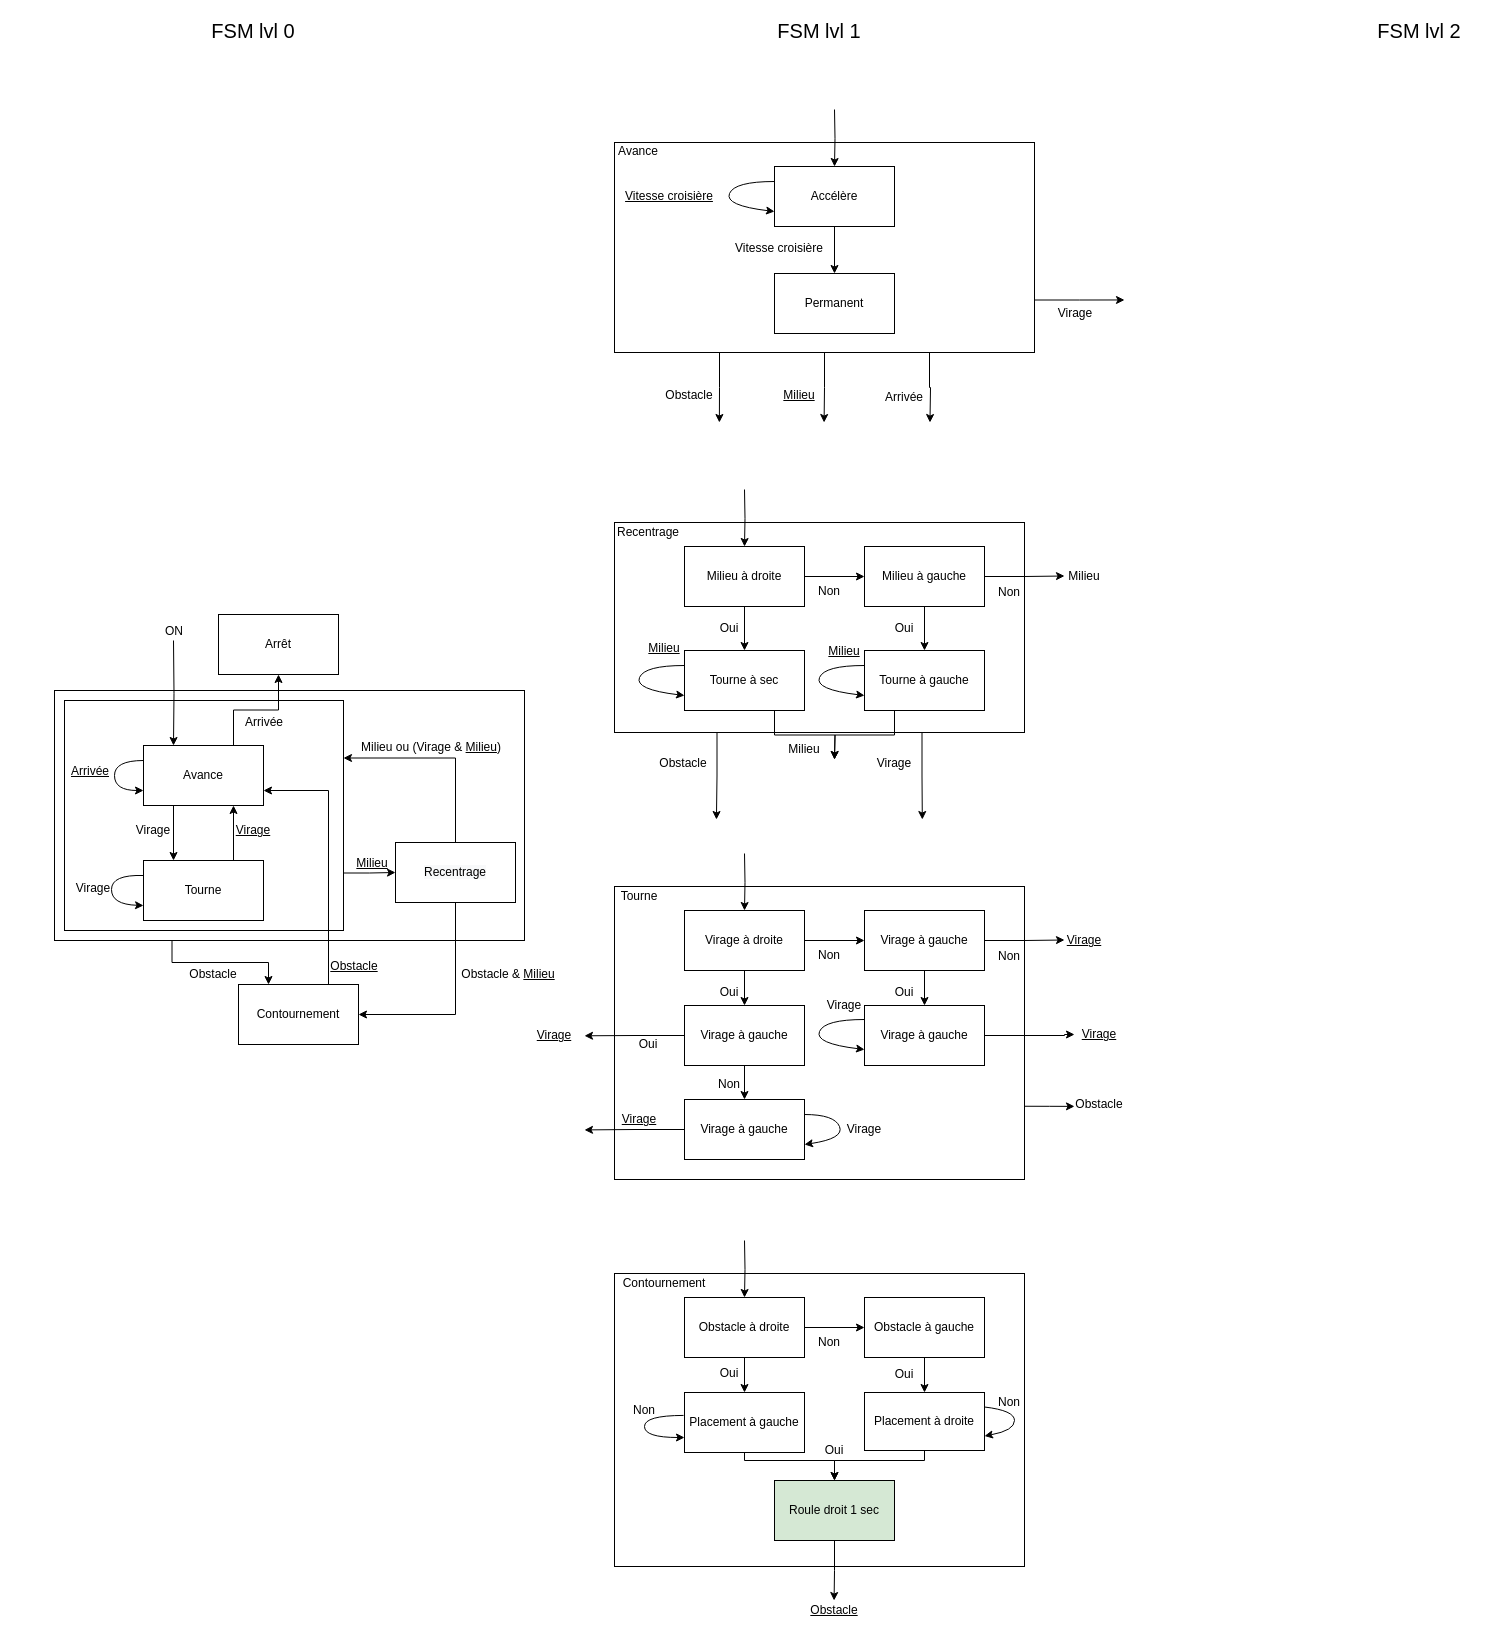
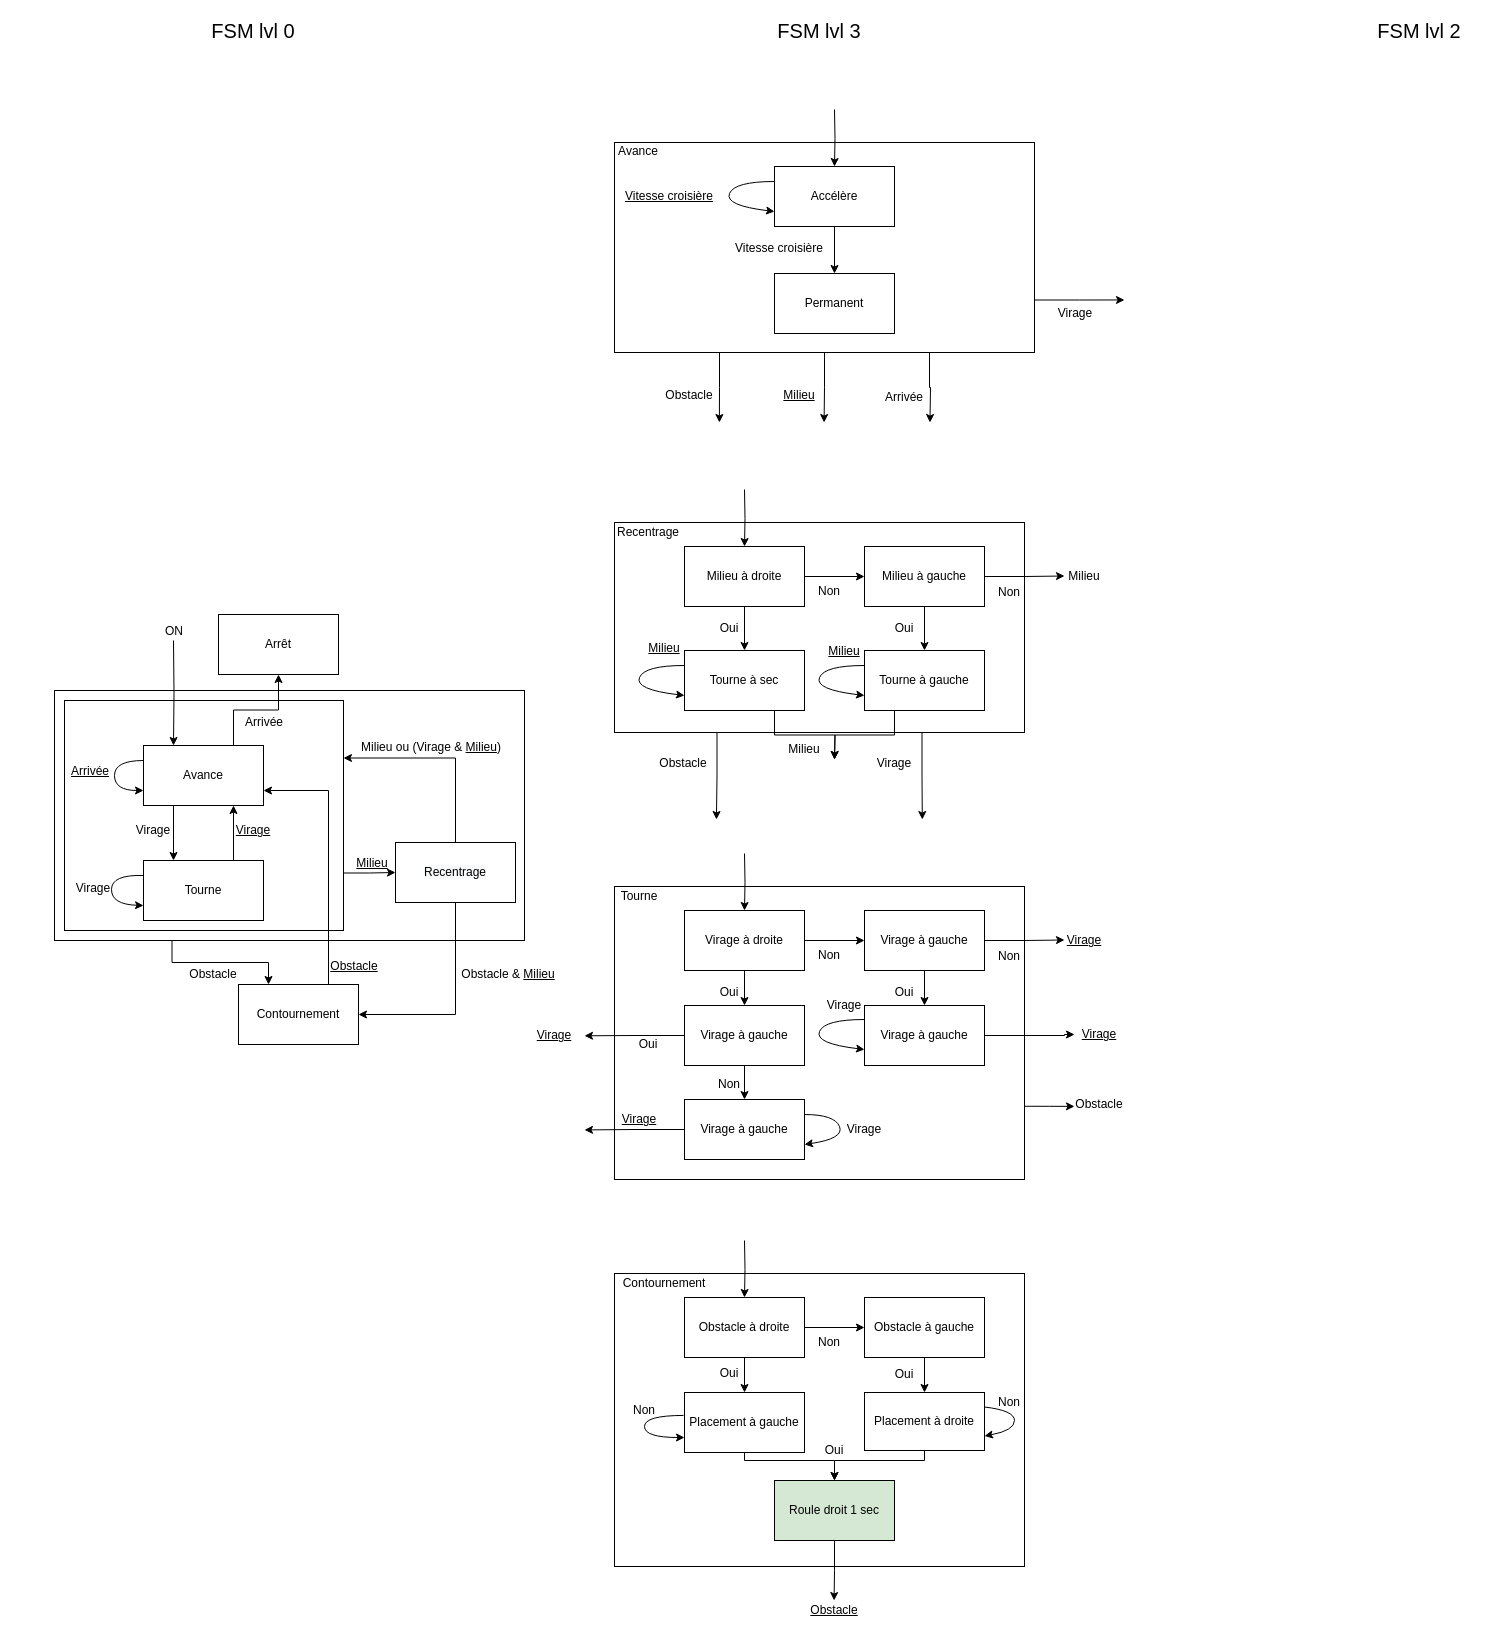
- <mxCell id="135" value="&lt;font style=&quot;font-size: 20px&quot;&gt;FSM lvl 1&lt;/font&gt;" style="text;html=1;strokeColor=none;fillColor=none;align=center;verticalAlign=middle;whiteSpace=wrap;rounded=0;strokeWidth=4;" vertex="1" parent="1"><mxGeometry x="764" y="20" width="110" height="20" as="geometry" /></mxCell>
+ <mxCell id="135" value="&lt;font style=&quot;font-size: 20px&quot;&gt;FSM lvl 3&lt;/font&gt;" style="text;html=1;strokeColor=none;fillColor=none;align=center;verticalAlign=middle;whiteSpace=wrap;rounded=0;strokeWidth=4;" vertex="1" parent="1"><mxGeometry x="764" y="20" width="110" height="20" as="geometry" /></mxCell>
